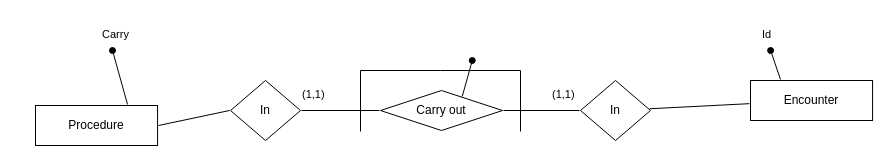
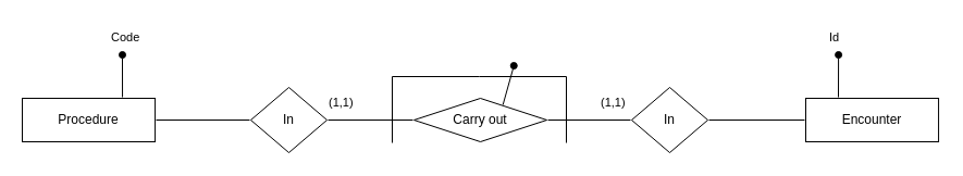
- <mxCell id="17" value="&lt;div style=&quot;text-align: center;&quot;&gt;&lt;span style=&quot;font-size: 11px; text-wrap-mode: nowrap; background-color: rgb(255, 255, 255);&quot;&gt;Carry&lt;/span&gt;&lt;/div&gt;" style="text;whiteSpace=wrap;html=1;" vertex="1" parent="1"><mxGeometry x="100" y="20" width="60" height="40" as="geometry" /></mxCell>
+ <mxCell id="17" value="&lt;div style=&quot;text-align: center;&quot;&gt;&lt;span style=&quot;font-size: 11px; text-wrap-mode: nowrap; background-color: rgb(255, 255, 255);&quot;&gt;Code&lt;/span&gt;&lt;/div&gt;" style="text;whiteSpace=wrap;html=1;" vertex="1" parent="1"><mxGeometry x="100" y="20" width="60" height="40" as="geometry" /></mxCell>
- <mxCell id="13" value="Encounter" style="whiteSpace=wrap;html=1;align=center;perimeterSpacing=1;rounded=0;strokeWidth=1;strokeColor=light-dark(#000000,#000000);fillStyle=solid;gradientColor=none;fillColor=light-dark(#FFFFFF,#FFFFFF);perimeter=rectanglePerimeter;fixDash=0;" vertex="1" parent="1"><mxGeometry x="750" y="80" width="122.06" height="40" as="geometry" /></mxCell>
+ <mxCell id="13" value="Encounter" style="whiteSpace=wrap;html=1;align=center;perimeterSpacing=1;rounded=0;strokeWidth=1;strokeColor=light-dark(#000000,#000000);fillStyle=solid;gradientColor=none;fillColor=light-dark(#FFFFFF,#FFFFFF);perimeter=rectanglePerimeter;fixDash=0;" vertex="1" parent="1"><mxGeometry x="740" y="90" width="122.06" height="40" as="geometry" /></mxCell>
- <mxCell id="16" value="Procedure" style="whiteSpace=wrap;html=1;align=center;perimeterSpacing=1;rounded=0;strokeWidth=1;strokeColor=light-dark(#000000,#000000);fillStyle=solid;gradientColor=none;fillColor=light-dark(#FFFFFF,#FFFFFF);perimeter=rectanglePerimeter;fixDash=0;" vertex="1" parent="1"><mxGeometry x="35" y="105" width="122.06" height="40" as="geometry" /></mxCell>
+ <mxCell id="16" value="Procedure" style="whiteSpace=wrap;html=1;align=center;perimeterSpacing=1;rounded=0;strokeWidth=1;strokeColor=light-dark(#000000,#000000);fillStyle=solid;gradientColor=none;fillColor=light-dark(#FFFFFF,#FFFFFF);perimeter=rectanglePerimeter;fixDash=0;" vertex="1" parent="1"><mxGeometry x="20" y="90" width="122.06" height="40" as="geometry" /></mxCell>
